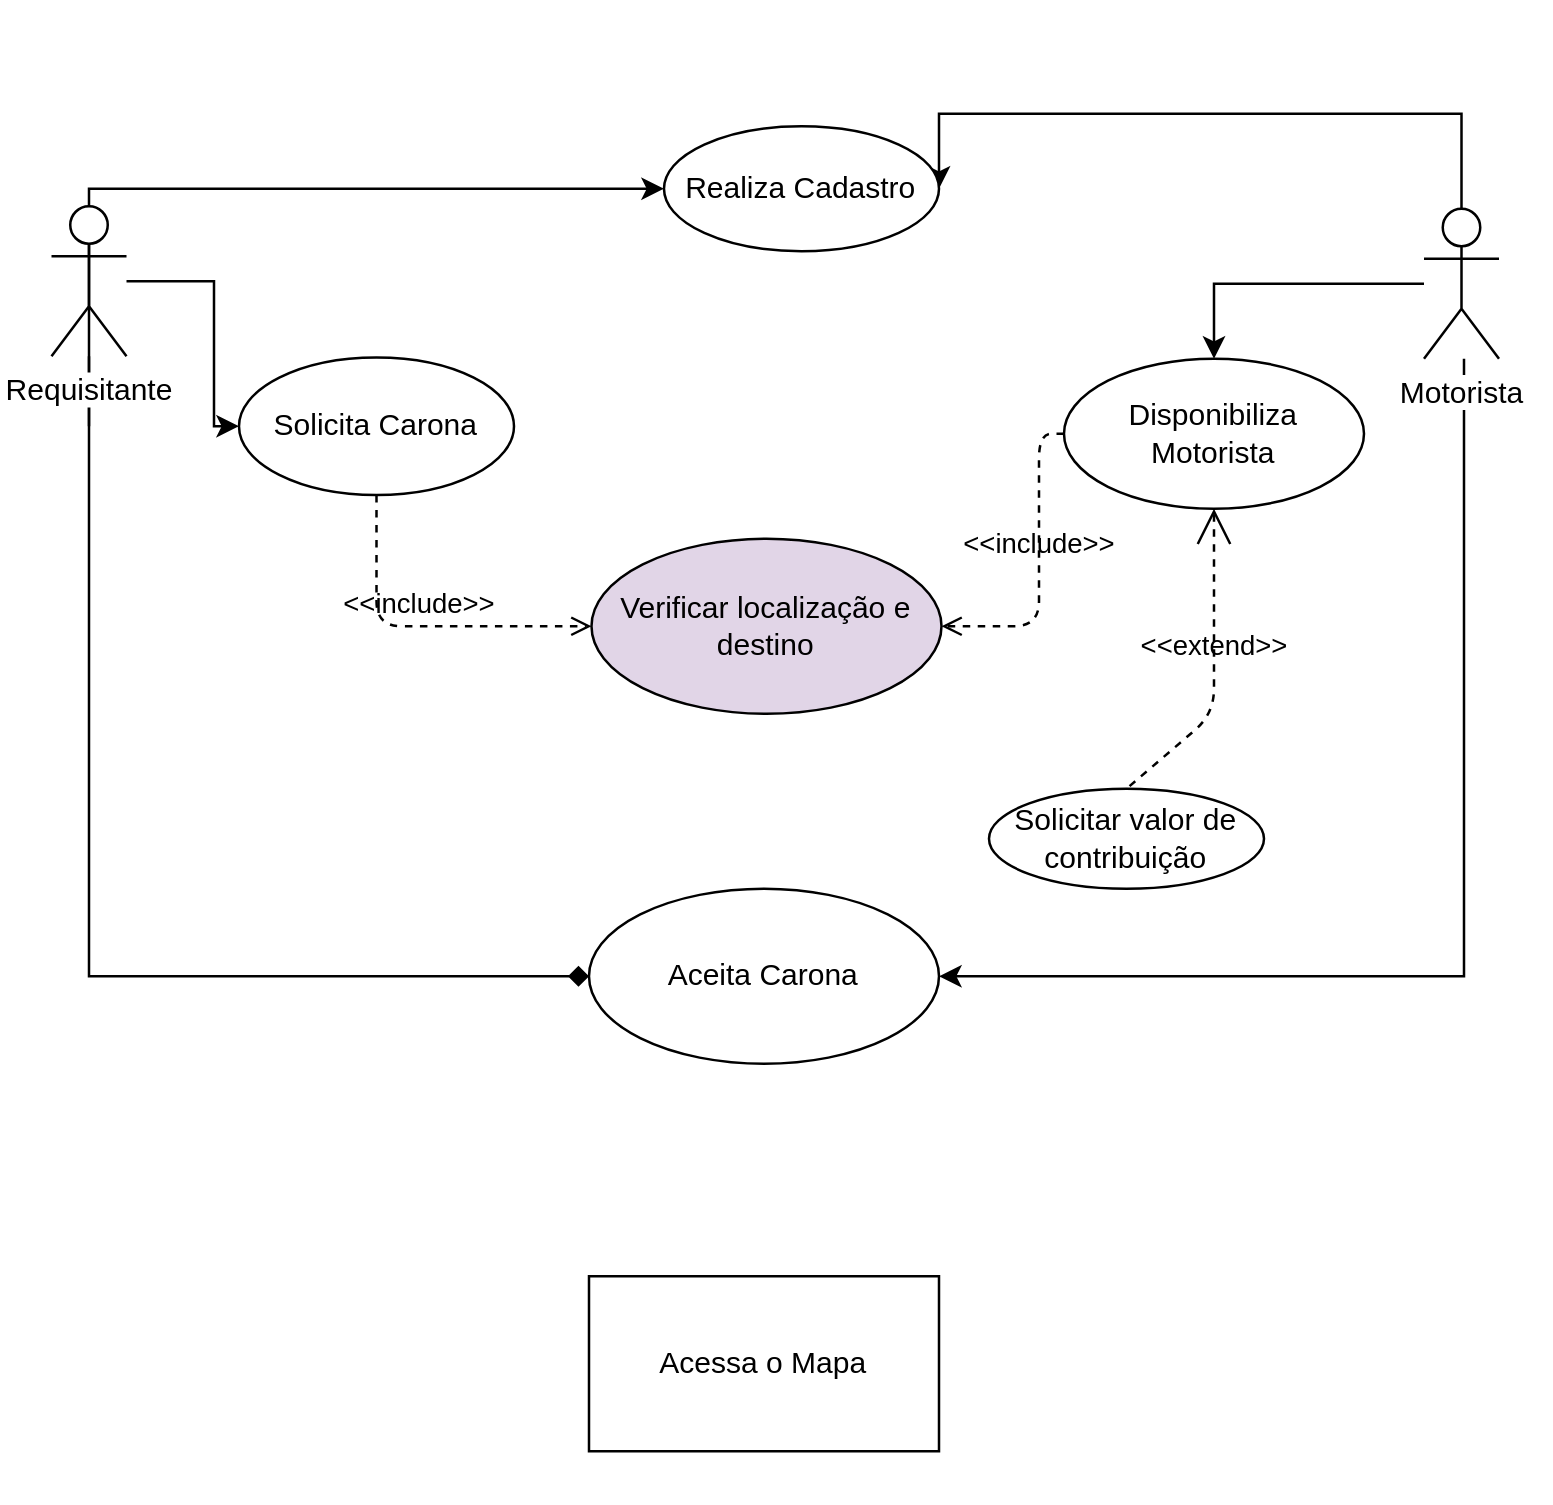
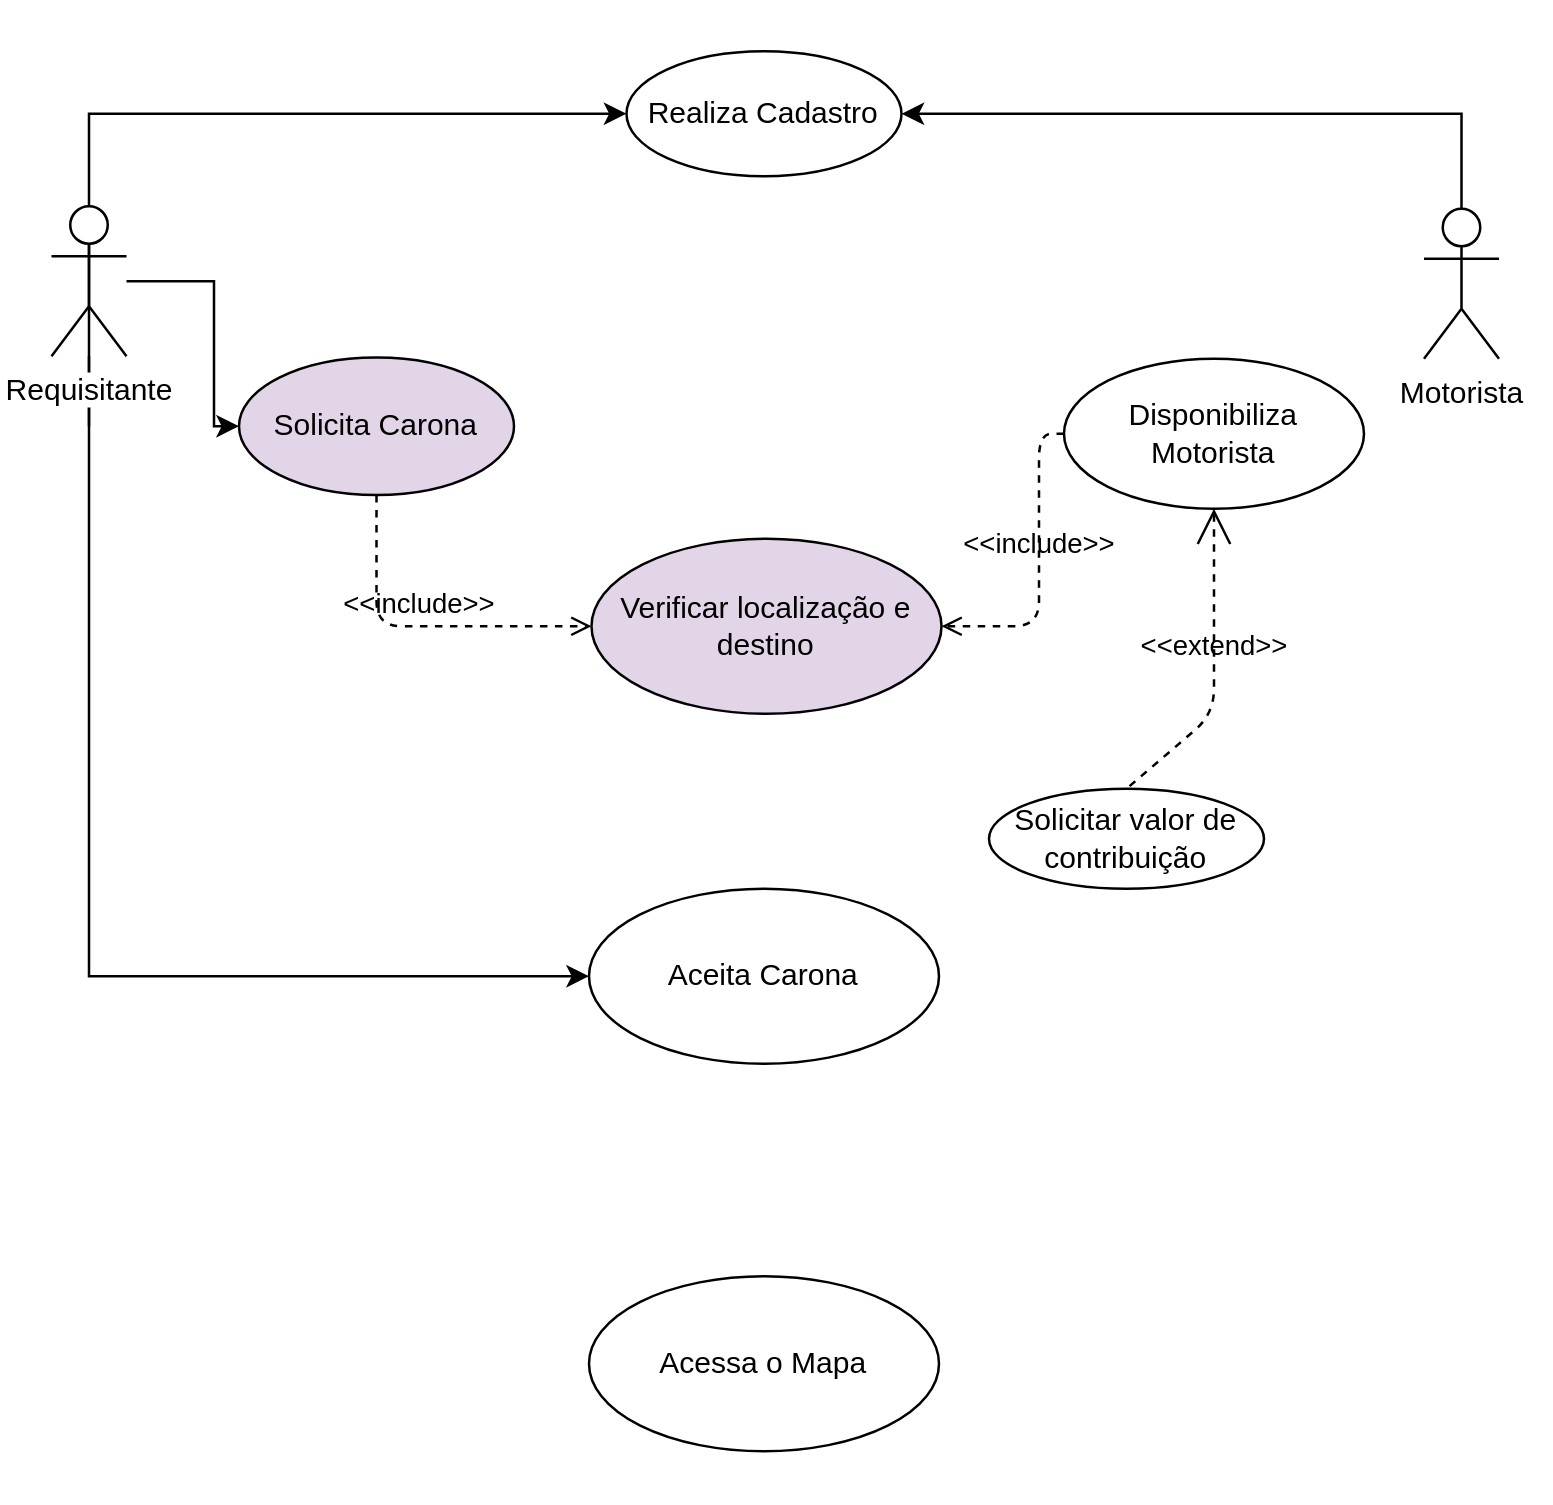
- <mxCell id="10" value="Realiza Cadastro" style="ellipse;whiteSpace=wrap;html=1;" vertex="1" parent="1"><mxGeometry x="265" y="50" width="110" height="50" as="geometry" /></mxCell>
+ <mxCell id="10" value="Realiza Cadastro" style="ellipse;whiteSpace=wrap;html=1;" vertex="1" parent="1"><mxGeometry x="250" y="20" width="110" height="50" as="geometry" /></mxCell>
- <mxCell id="6" style="edgeStyle=orthogonalEdgeStyle;rounded=0;orthogonalLoop=1;jettySize=auto;html=1;entryX=0.5;entryY=0;entryDx=0;entryDy=0;" edge="1" parent="1" source="9" target="12"><mxGeometry relative="1" as="geometry" /></mxCell>
- <mxCell id="11" value="Solicita Carona" style="ellipse;whiteSpace=wrap;html=1;" vertex="1" parent="1"><mxGeometry x="95" y="142.5" width="110" height="55" as="geometry" /></mxCell>
+ <mxCell id="11" value="Solicita Carona" style="ellipse;whiteSpace=wrap;html=1;fillColor=#e1d5e7;" vertex="1" parent="1"><mxGeometry x="95" y="142.5" width="110" height="55" as="geometry" /></mxCell>
- <mxCell id="8" style="edgeStyle=orthogonalEdgeStyle;rounded=0;orthogonalLoop=1;jettySize=auto;html=1;entryX=1;entryY=0.5;entryDx=0;entryDy=0;" edge="1" parent="1" source="9" target="13"><mxGeometry relative="1" as="geometry"><Array as="points"><mxPoint x="585" y="390" /></Array></mxGeometry></mxCell>
- <mxCell id="3" style="edgeStyle=orthogonalEdgeStyle;rounded=0;orthogonalLoop=1;jettySize=auto;html=1;entryX=0;entryY=0.5;entryDx=0;entryDy=0;endArrow=diamond;" edge="1" parent="1" source="5" target="13"><mxGeometry relative="1" as="geometry"><Array as="points"><mxPoint x="35" y="170" /><mxPoint x="35" y="390" /></Array></mxGeometry></mxCell>
+ <mxCell id="3" style="edgeStyle=orthogonalEdgeStyle;rounded=0;orthogonalLoop=1;jettySize=auto;html=1;entryX=0;entryY=0.5;entryDx=0;entryDy=0;" edge="1" parent="1" source="5" target="13"><mxGeometry relative="1" as="geometry"><Array as="points"><mxPoint x="35" y="170" /><mxPoint x="35" y="390" /></Array></mxGeometry></mxCell>
- <mxCell id="14" value="Acessa o Mapa" style="whiteSpace=wrap;html=1;rounded=0;" vertex="1" parent="1"><mxGeometry x="235" y="510" width="140" height="70" as="geometry" /></mxCell>
+ <mxCell id="14" value="Acessa o Mapa" style="ellipse;whiteSpace=wrap;html=1;" vertex="1" parent="1"><mxGeometry x="235" y="510" width="140" height="70" as="geometry" /></mxCell>
